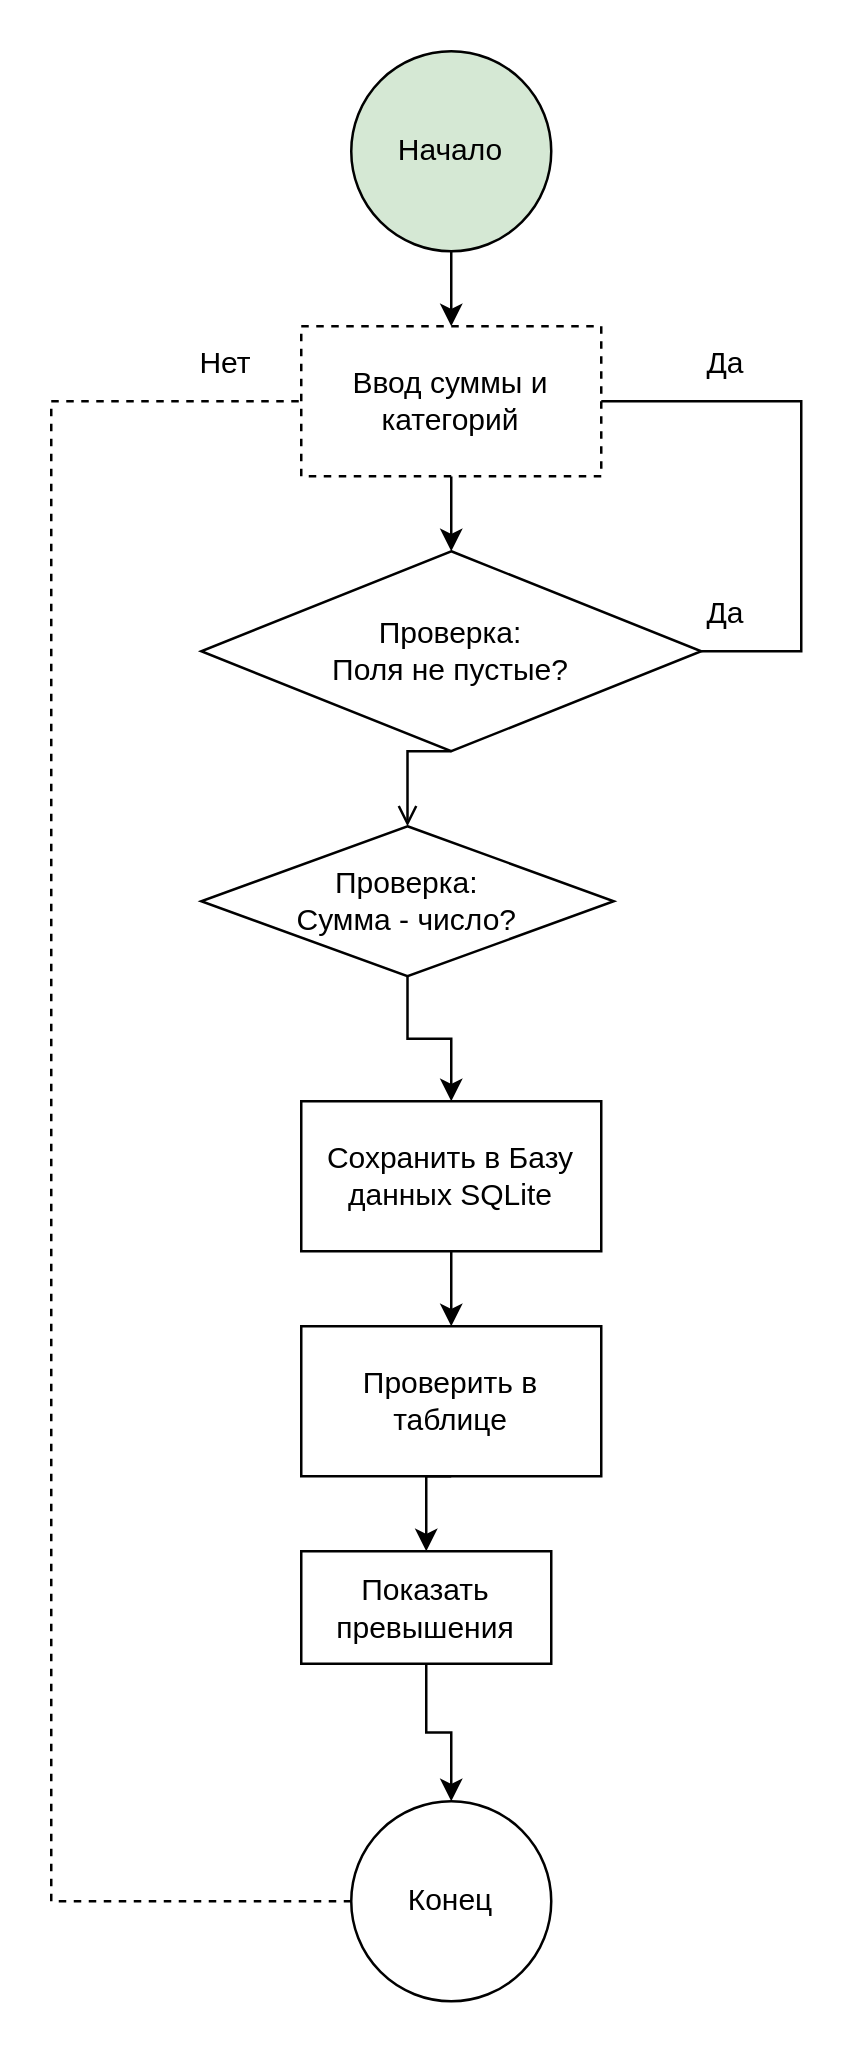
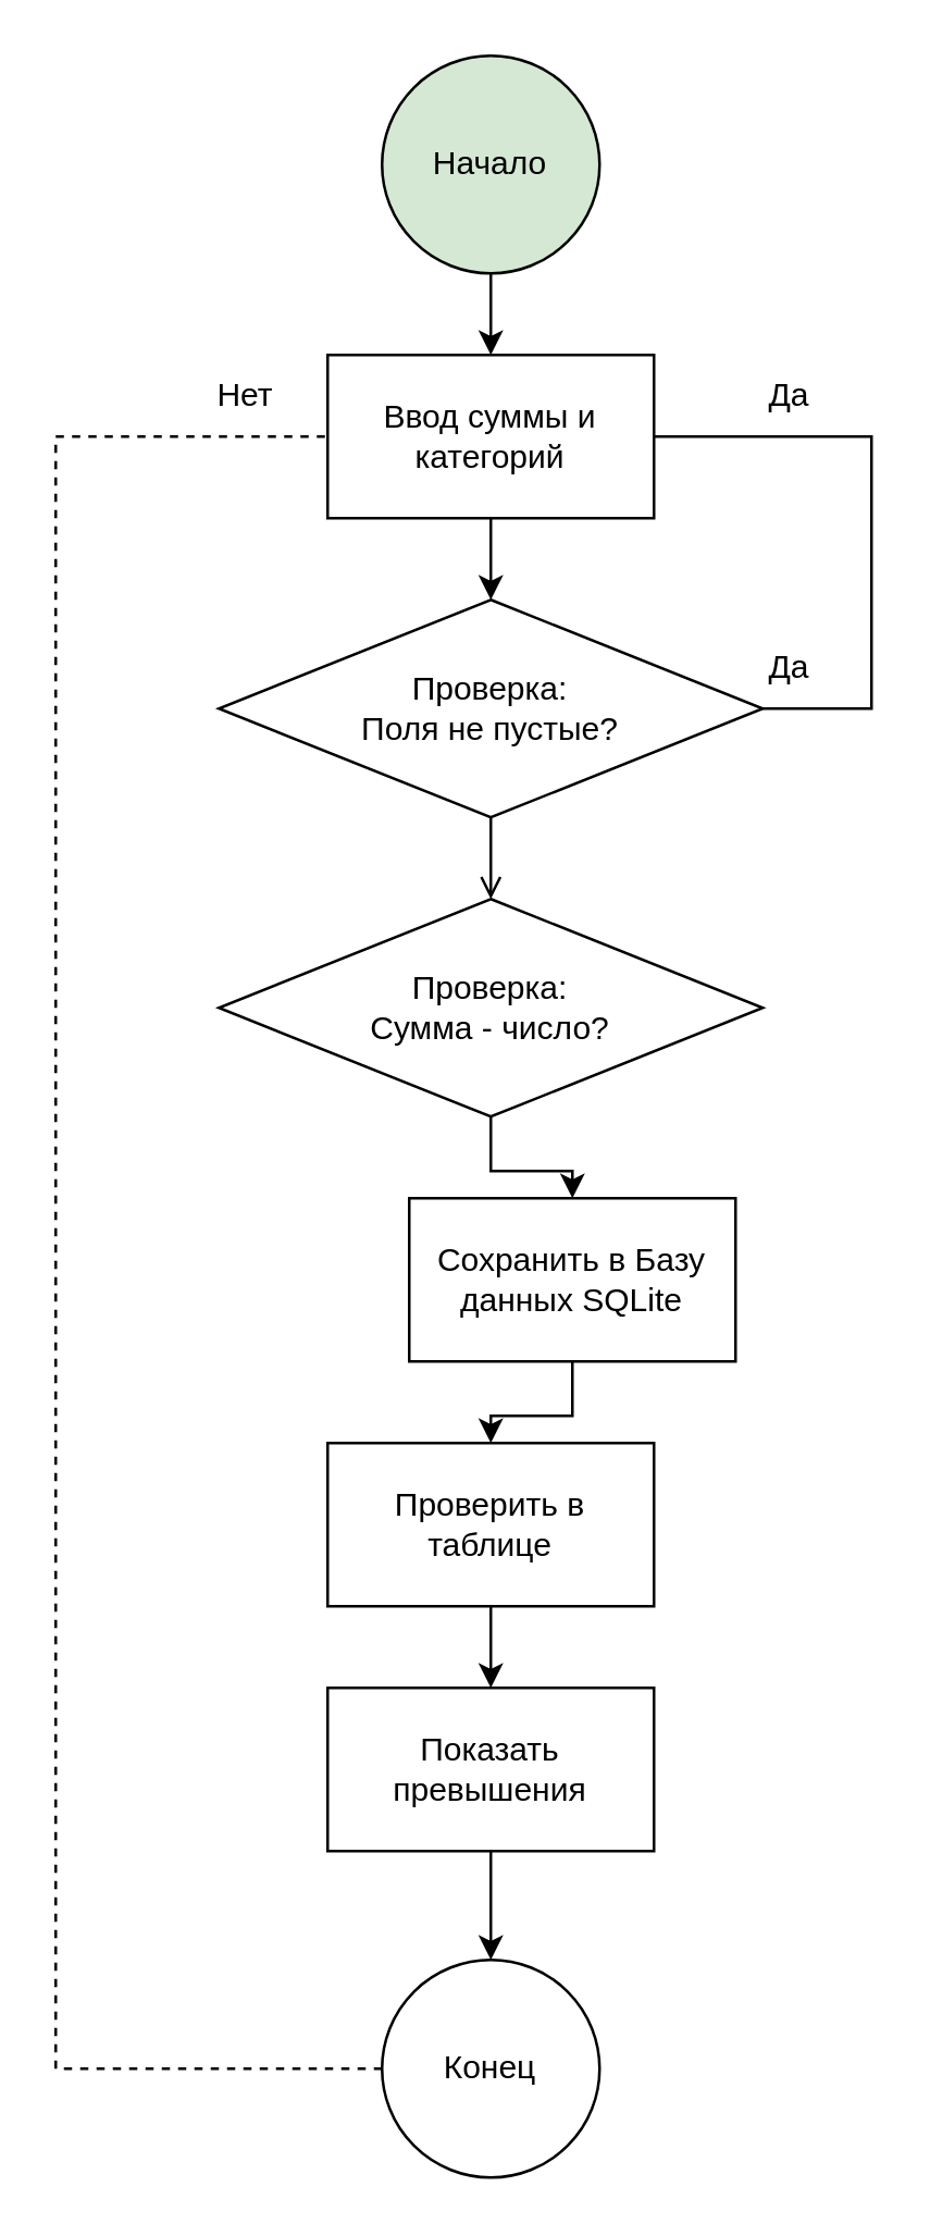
- <mxCell id="3" value="Ввод суммы и категорий" style="rounded=0;whiteSpace=wrap;html=1;dashed=1;" parent="1" vertex="1"><mxGeometry x="120" y="130" width="120" height="60" as="geometry" /></mxCell>
+ <mxCell id="3" value="Ввод суммы и категорий" style="rounded=0;whiteSpace=wrap;html=1;" parent="1" vertex="1"><mxGeometry x="120" y="130" width="120" height="60" as="geometry" /></mxCell>
- <mxCell id="7" value="Проверка:&lt;div&gt;Сумма - число?&lt;/div&gt;" style="rhombus;whiteSpace=wrap;html=1;" parent="1" vertex="1"><mxGeometry x="80" y="330" width="165" height="60" as="geometry" /></mxCell>
+ <mxCell id="7" value="Проверка:&lt;div&gt;Сумма - число?&lt;/div&gt;" style="rhombus;whiteSpace=wrap;html=1;" parent="1" vertex="1"><mxGeometry x="80" y="330" width="200" height="80" as="geometry" /></mxCell>
- <mxCell id="9" value="Сохранить в Базу данных SQLite" style="rounded=0;whiteSpace=wrap;html=1;" parent="1" vertex="1"><mxGeometry x="120" y="440" width="120" height="60" as="geometry" /></mxCell>
+ <mxCell id="9" value="Сохранить в Базу данных SQLite" style="rounded=0;whiteSpace=wrap;html=1;" parent="1" vertex="1"><mxGeometry x="150" y="440" width="120" height="60" as="geometry" /></mxCell>
- <mxCell id="13" value="Показать превышения" style="rounded=0;whiteSpace=wrap;html=1;" parent="1" vertex="1"><mxGeometry x="120" y="620" width="100" height="45" as="geometry" /></mxCell>
+ <mxCell id="13" value="Показать превышения" style="rounded=0;whiteSpace=wrap;html=1;" parent="1" vertex="1"><mxGeometry x="120" y="620" width="120" height="60" as="geometry" /></mxCell>
